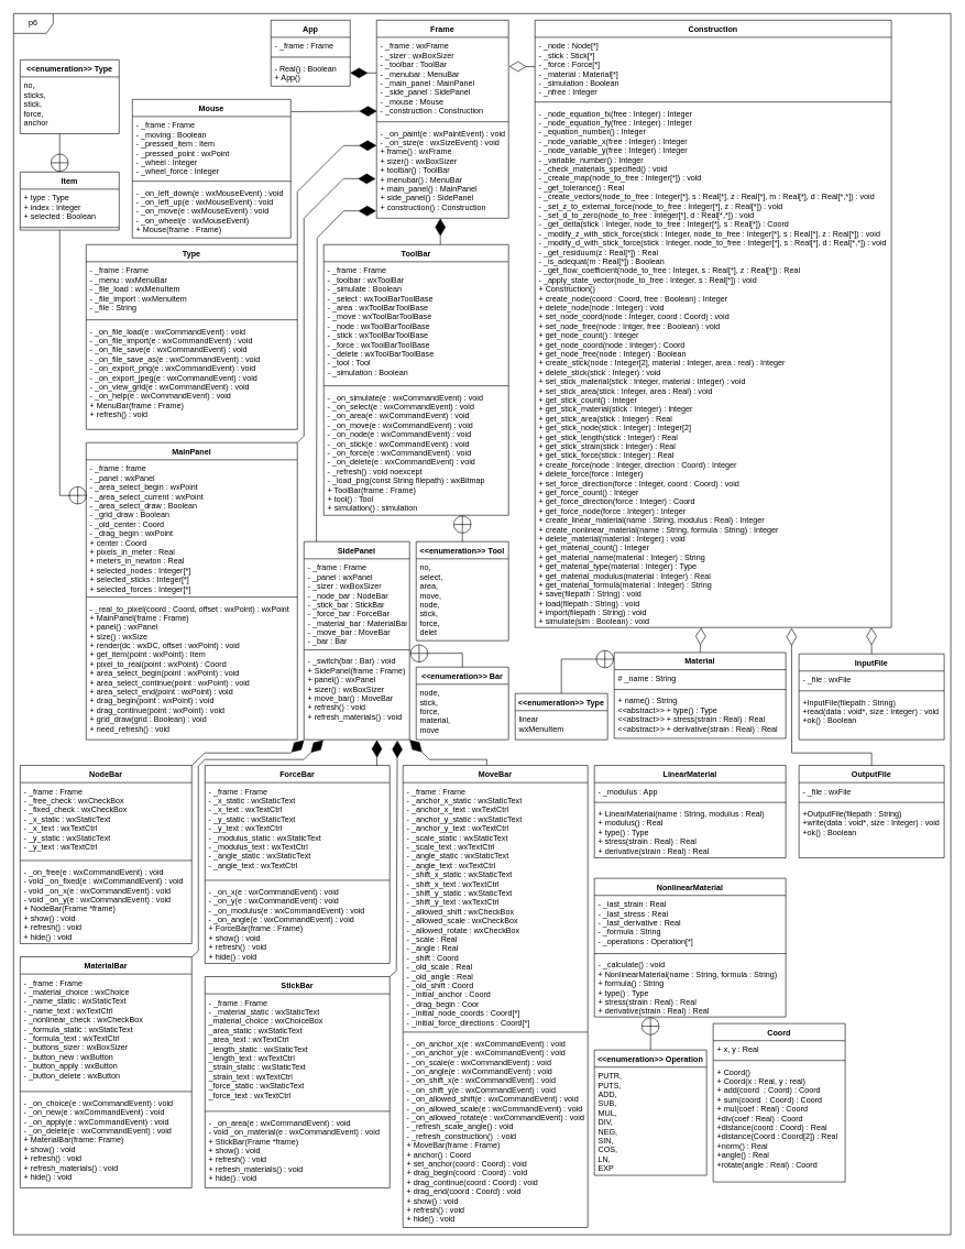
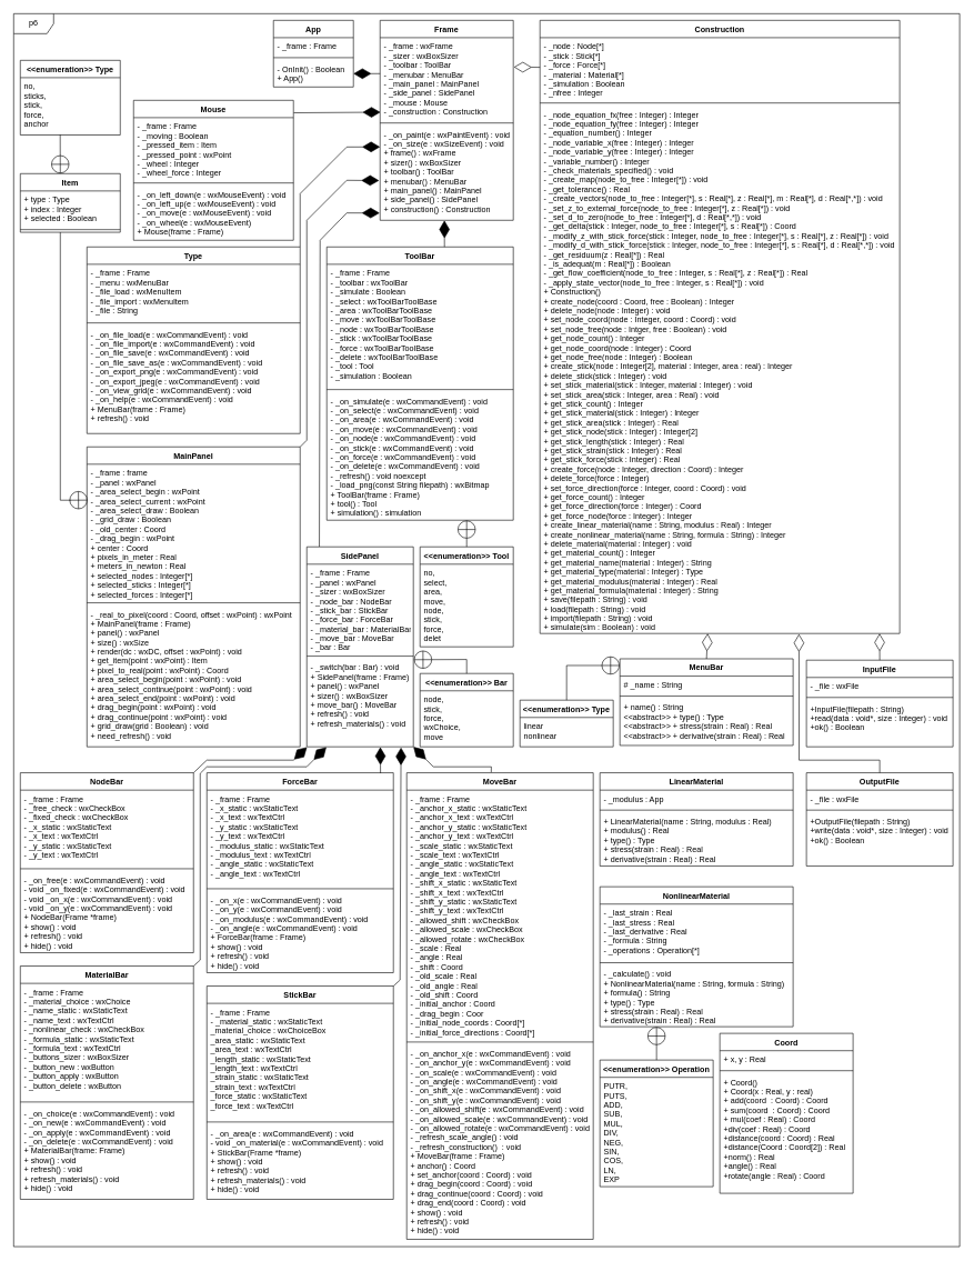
- <mxCell value="- Real() : Boolean&#10;+ App()" id="14" parent="11" vertex="1" style="text;strokeColor=none;fillColor=none;align=left;verticalAlign=top;spacingLeft=4;spacingRight=4;overflow=hidden;rotatable=0;points=[[0,0.5],[1,0.5]];portConstraint=eastwest;"><mxGeometry as="geometry" height="40" width="120" y="60" /></mxCell>
+ <mxCell value="- OnInit() : Boolean&#10;+ App()" id="14" parent="11" vertex="1" style="text;strokeColor=none;fillColor=none;align=left;verticalAlign=top;spacingLeft=4;spacingRight=4;overflow=hidden;rotatable=0;points=[[0,0.5],[1,0.5]];portConstraint=eastwest;"><mxGeometry as="geometry" height="40" width="120" y="60" /></mxCell>
- <mxCell value="Material" id="31" parent="1" vertex="1" style="swimlane;fontStyle=1;align=center;verticalAlign=top;childLayout=stackLayout;horizontal=1;startSize=26;horizontalStack=0;resizeParent=1;resizeParentMax=0;resizeLast=0;collapsible=1;marginBottom=0;"><mxGeometry as="geometry" height="130" width="260" x="930" y="988"><mxRectangle as="alternateBounds" height="26" width="80" x="590" y="1000" /></mxGeometry></mxCell>
+ <mxCell value="MenuBar" id="31" parent="1" vertex="1" style="swimlane;fontStyle=1;align=center;verticalAlign=top;childLayout=stackLayout;horizontal=1;startSize=26;horizontalStack=0;resizeParent=1;resizeParentMax=0;resizeLast=0;collapsible=1;marginBottom=0;"><mxGeometry as="geometry" height="130" width="260" x="930" y="988"><mxRectangle as="alternateBounds" height="26" width="80" x="590" y="1000" /></mxGeometry></mxCell>
- <mxCell value="node,&#10;stick,&#10;force,&#10;material,&#10;move" id="79" parent="78" vertex="1" style="text;strokeColor=none;fillColor=none;align=left;verticalAlign=top;spacingLeft=4;spacingRight=4;overflow=hidden;rotatable=0;points=[[0,0.5],[1,0.5]];portConstraint=eastwest;"><mxGeometry as="geometry" height="84" width="140" y="26" /></mxCell>
+ <mxCell value="node,&#10;stick,&#10;force,&#10;wxChoice,&#10;move" id="79" parent="78" vertex="1" style="text;strokeColor=none;fillColor=none;align=left;verticalAlign=top;spacingLeft=4;spacingRight=4;overflow=hidden;rotatable=0;points=[[0,0.5],[1,0.5]];portConstraint=eastwest;"><mxGeometry as="geometry" height="84" width="140" y="26" /></mxCell>
- <mxCell value="linear&#10;wxMenuItem" id="73" parent="72" vertex="1" style="text;strokeColor=none;fillColor=none;align=left;verticalAlign=top;spacingLeft=4;spacingRight=4;overflow=hidden;rotatable=0;points=[[0,0.5],[1,0.5]];portConstraint=eastwest;"><mxGeometry as="geometry" height="44" width="140" y="26" /></mxCell>
+ <mxCell value="linear&#10;nonlinear" id="73" parent="72" vertex="1" style="text;strokeColor=none;fillColor=none;align=left;verticalAlign=top;spacingLeft=4;spacingRight=4;overflow=hidden;rotatable=0;points=[[0,0.5],[1,0.5]];portConstraint=eastwest;"><mxGeometry as="geometry" height="44" width="140" y="26" /></mxCell>
